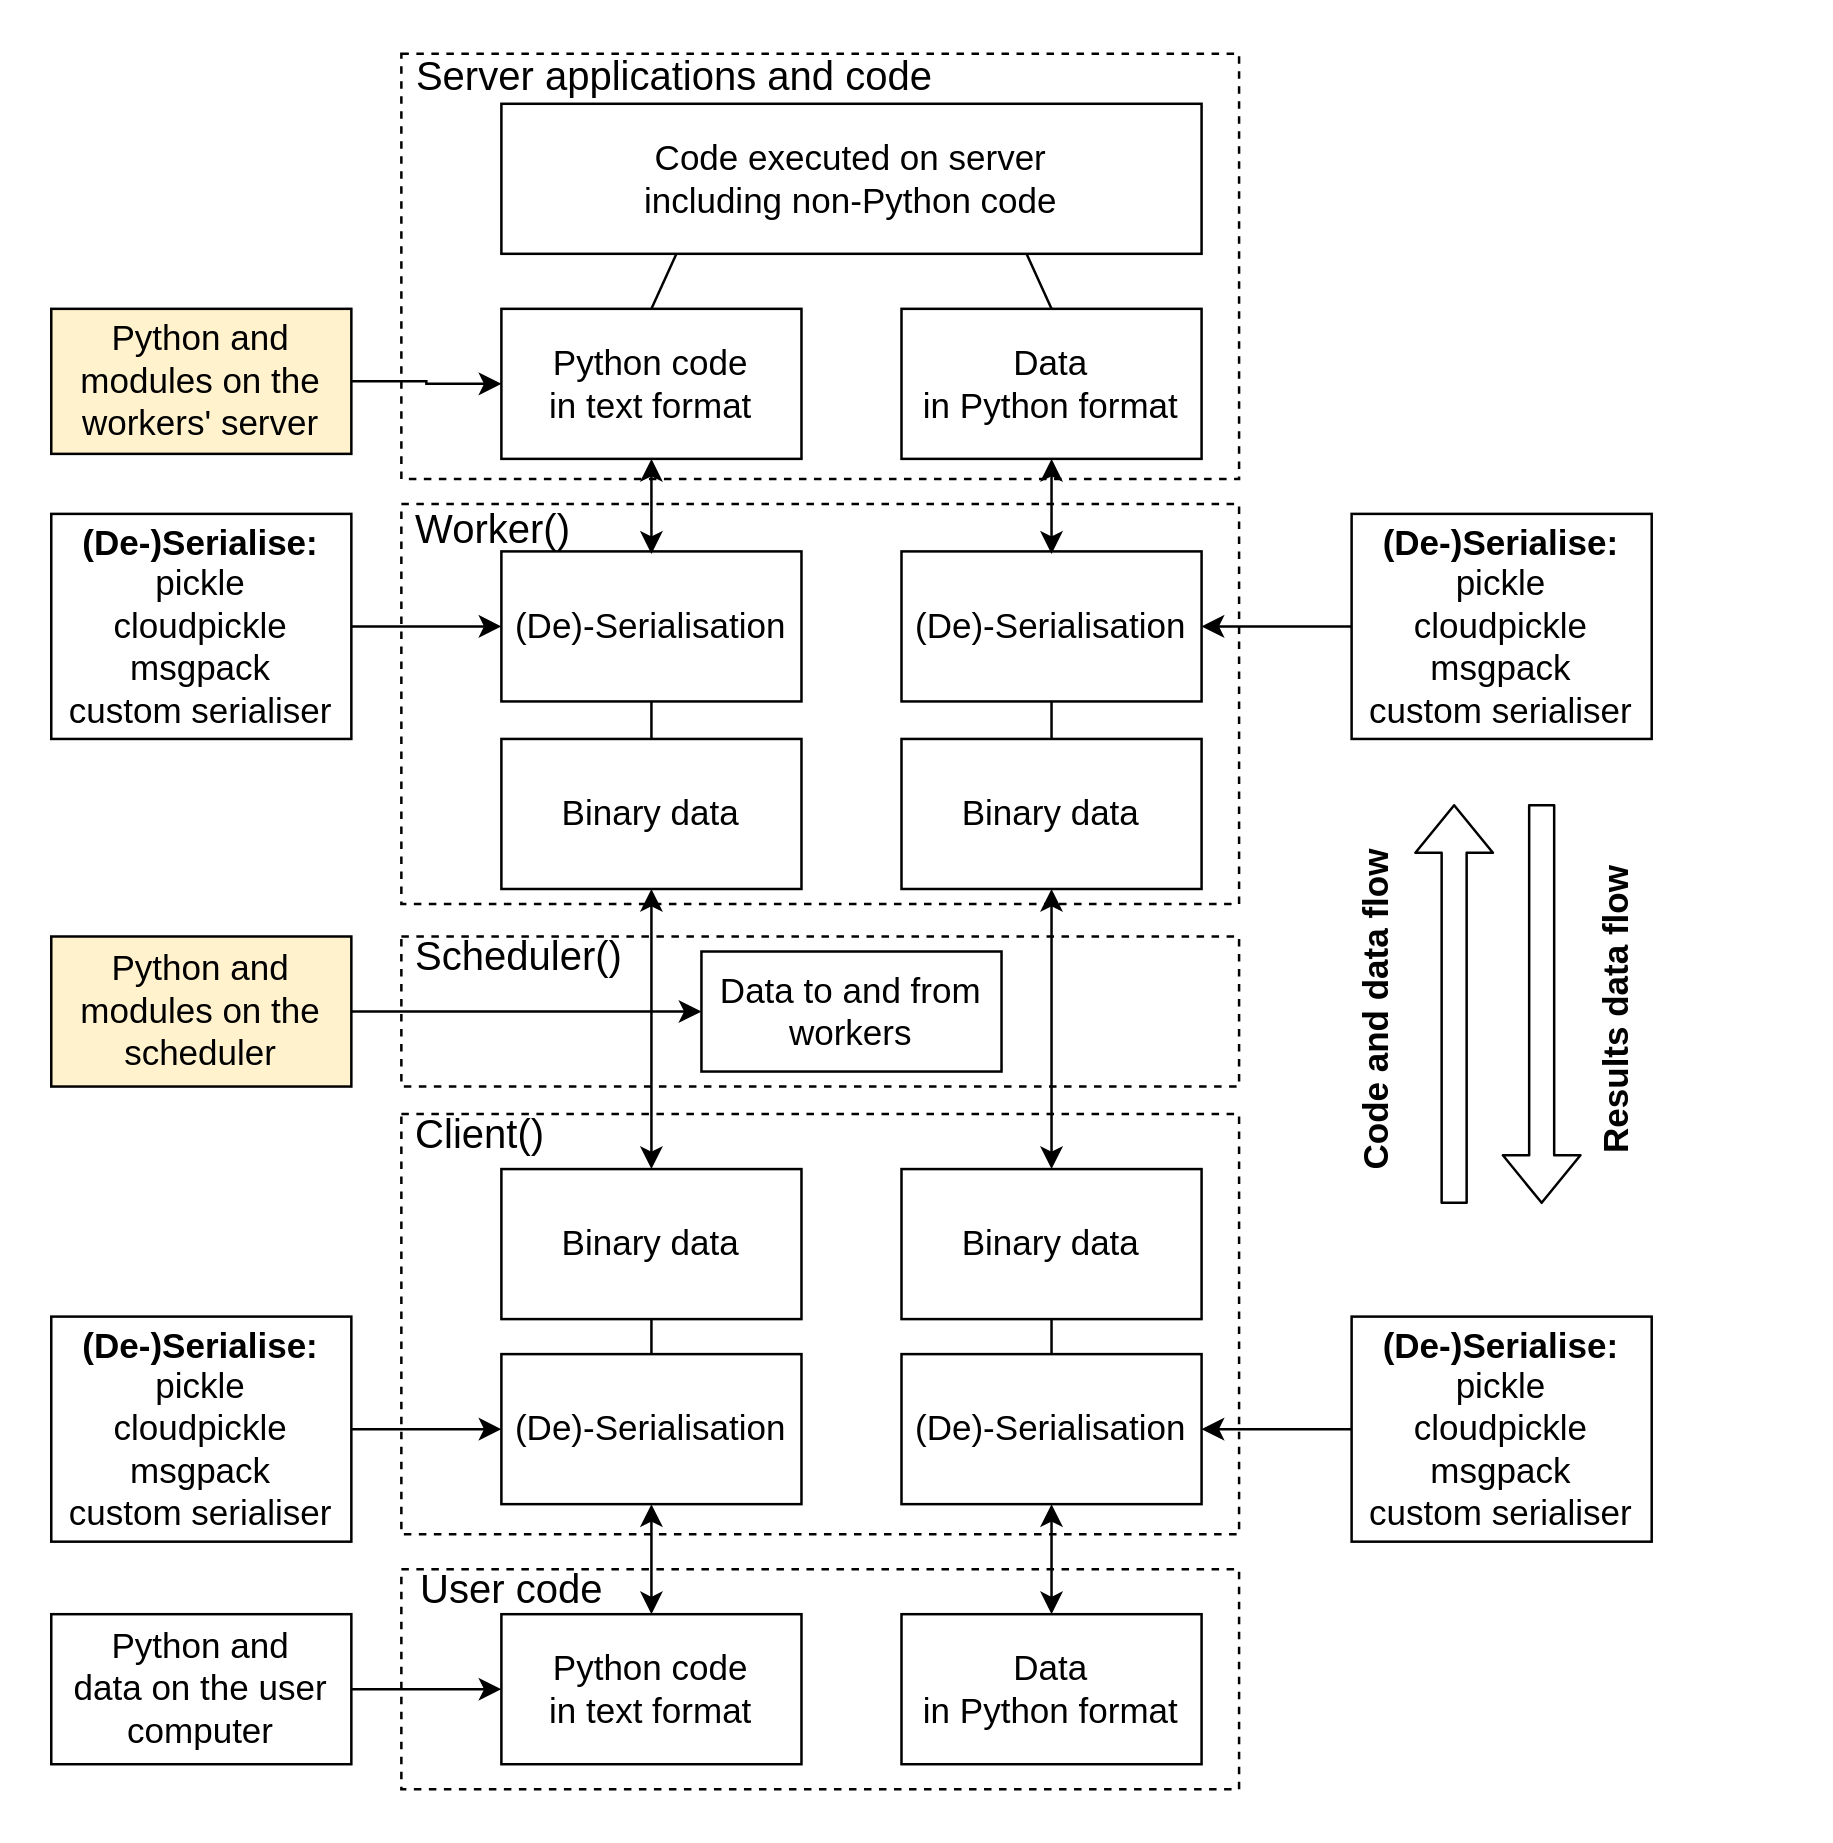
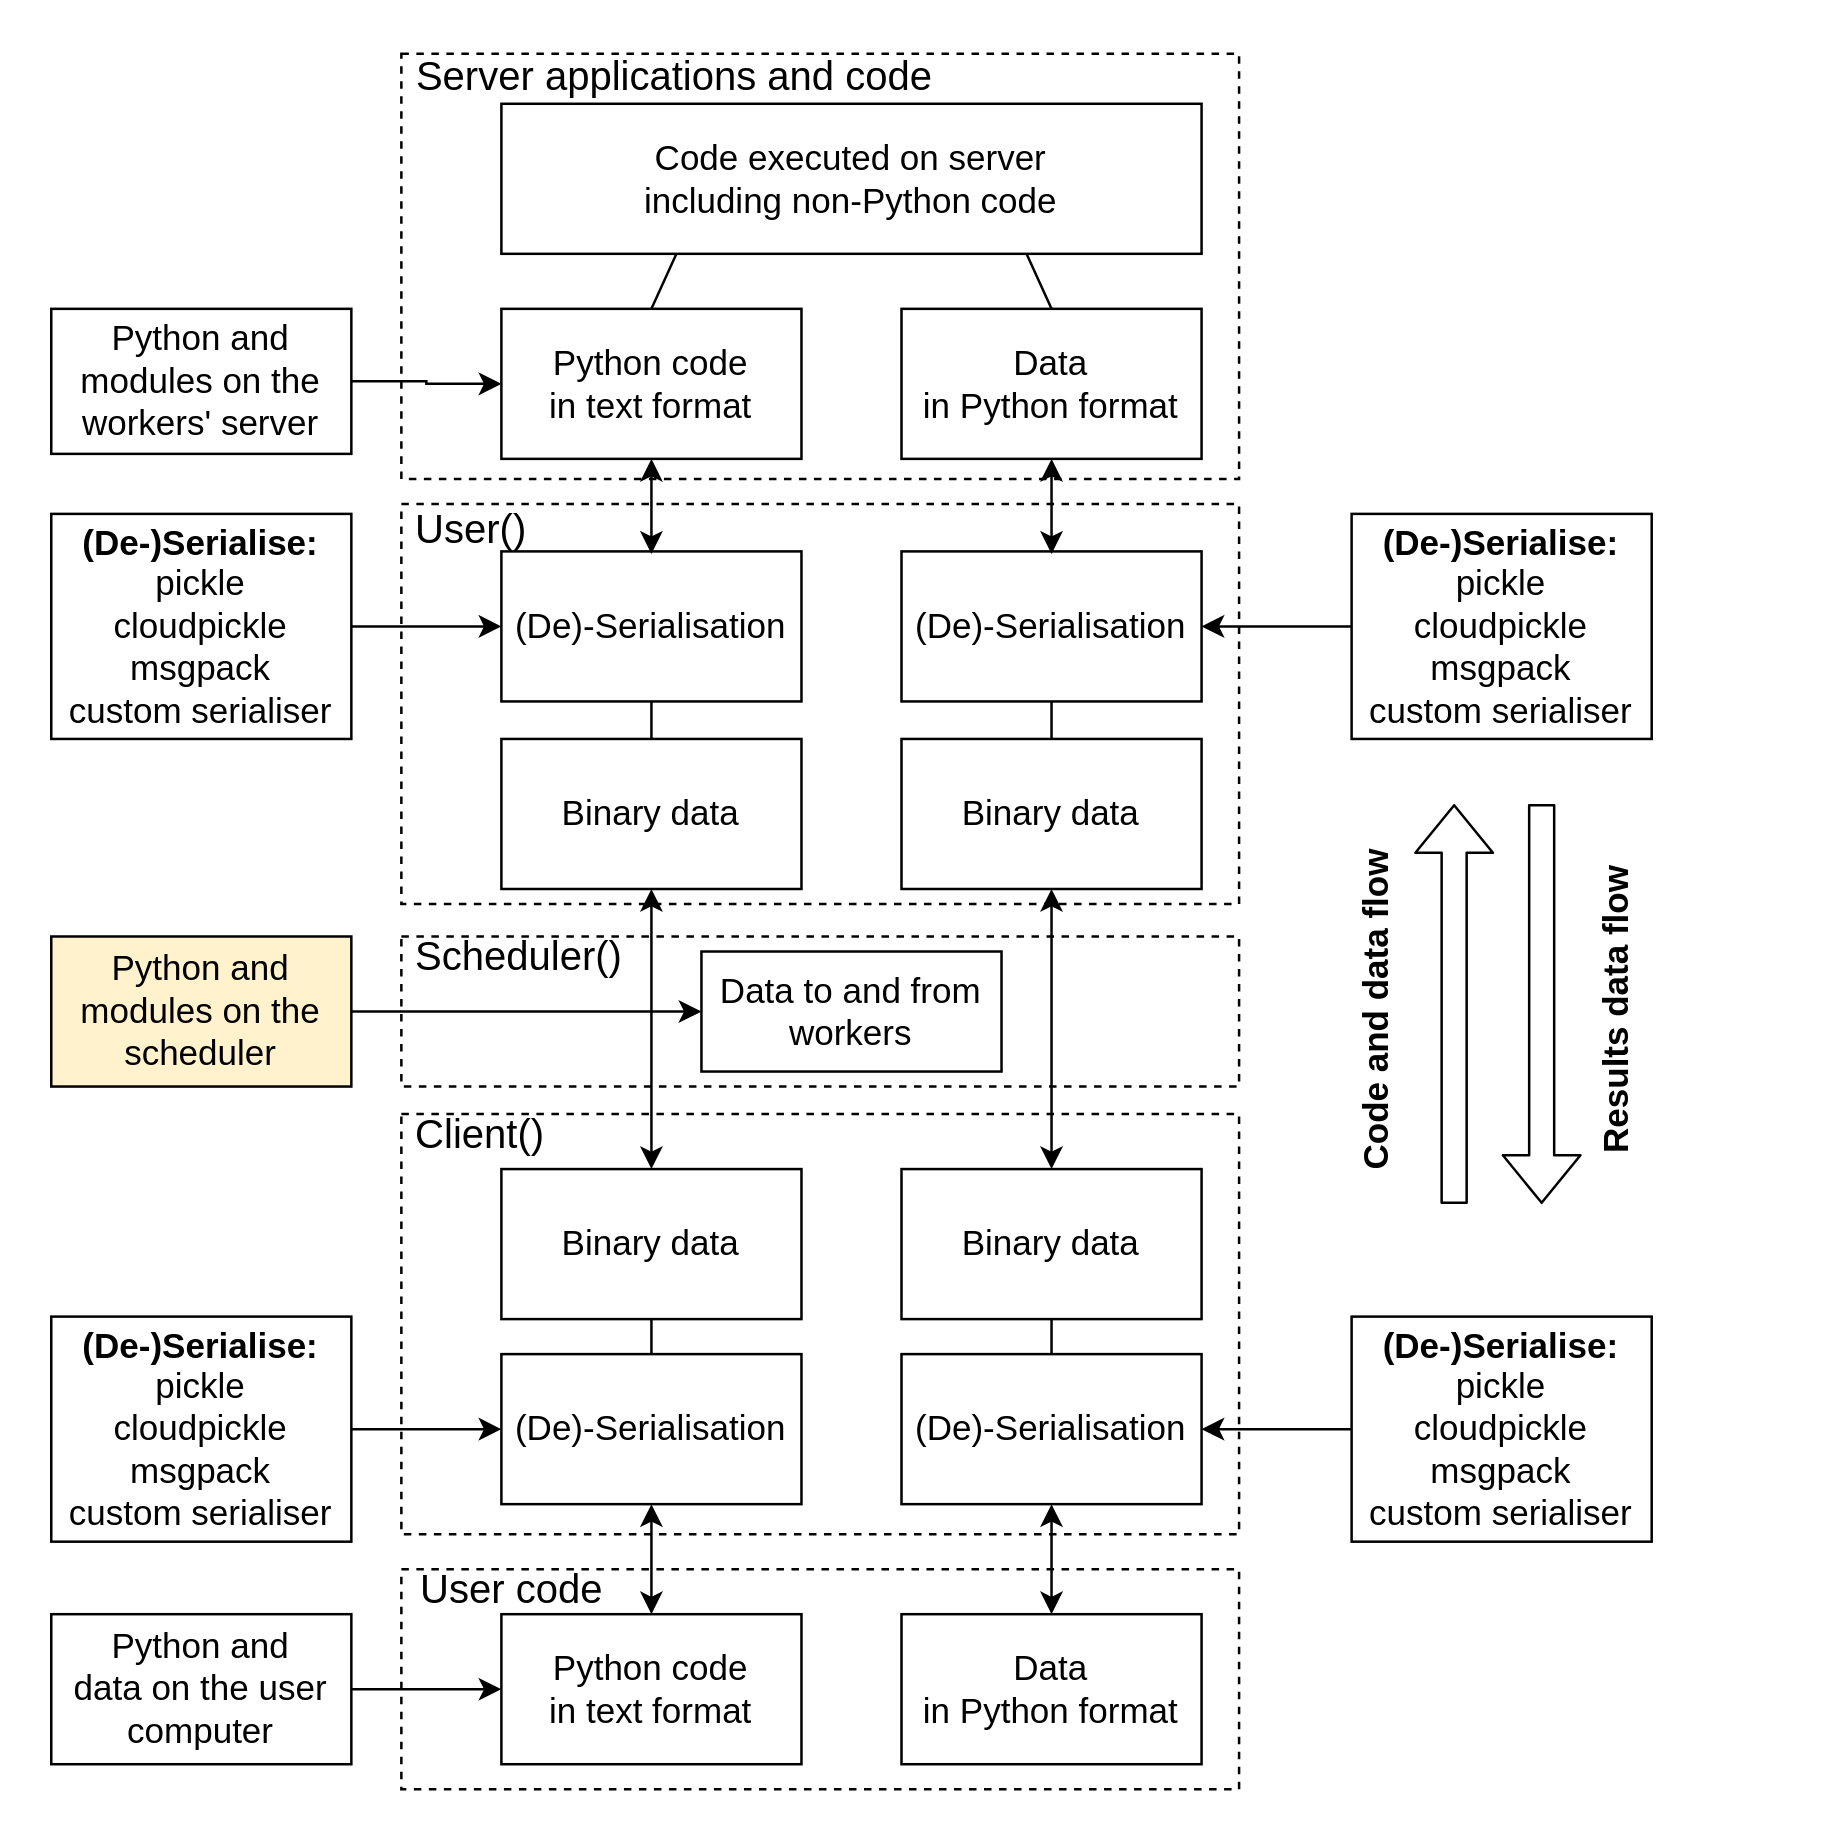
- <mxCell id="51" value="&lt;font style=&quot;font-size: 14px&quot;&gt;Python and &lt;br&gt;modules on the workers' server&lt;/font&gt;" style="rounded=0;whiteSpace=wrap;html=1;fillColor=#fff2cc;" vertex="1" parent="1"><mxGeometry x="20" y="123" width="120" height="58" as="geometry" /></mxCell>
+ <mxCell id="51" value="&lt;font style=&quot;font-size: 14px&quot;&gt;Python and &lt;br&gt;modules on the workers' server&lt;/font&gt;" style="rounded=0;whiteSpace=wrap;html=1;" vertex="1" parent="1"><mxGeometry x="20" y="123" width="120" height="58" as="geometry" /></mxCell>
- <mxCell id="23" value="&lt;span style=&quot;white-space: normal ; font-size: 16px&quot;&gt;Worker()&lt;/span&gt;" style="text;html=1;align=left;verticalAlign=middle;resizable=0;points=[];autosize=1;fontSize=16;" parent="1" vertex="1"><mxGeometry x="164" y="201" width="80" height="20" as="geometry" /></mxCell>
+ <mxCell id="23" value="&lt;span style=&quot;white-space: normal ; font-size: 16px&quot;&gt;User()&lt;/span&gt;" style="text;html=1;align=left;verticalAlign=middle;resizable=0;points=[];autosize=1;fontSize=16;" parent="1" vertex="1"><mxGeometry x="164" y="201" width="80" height="20" as="geometry" /></mxCell>
